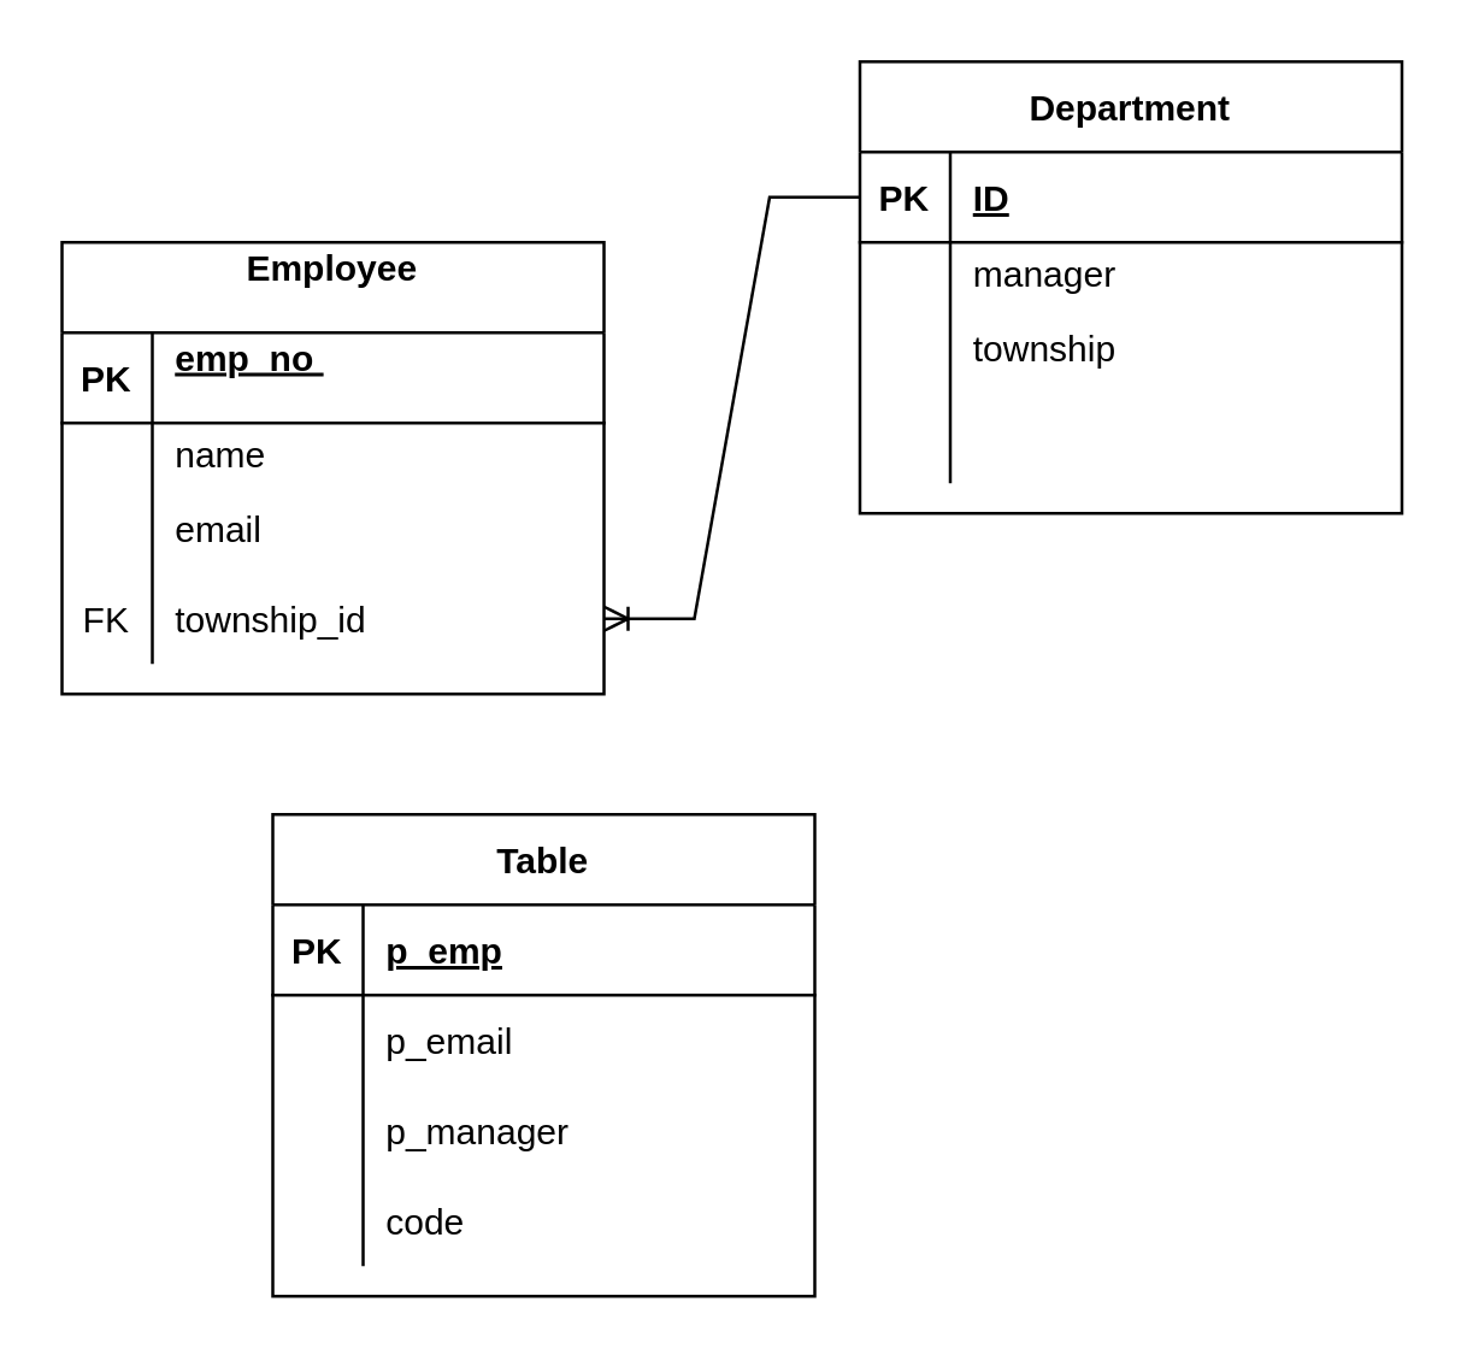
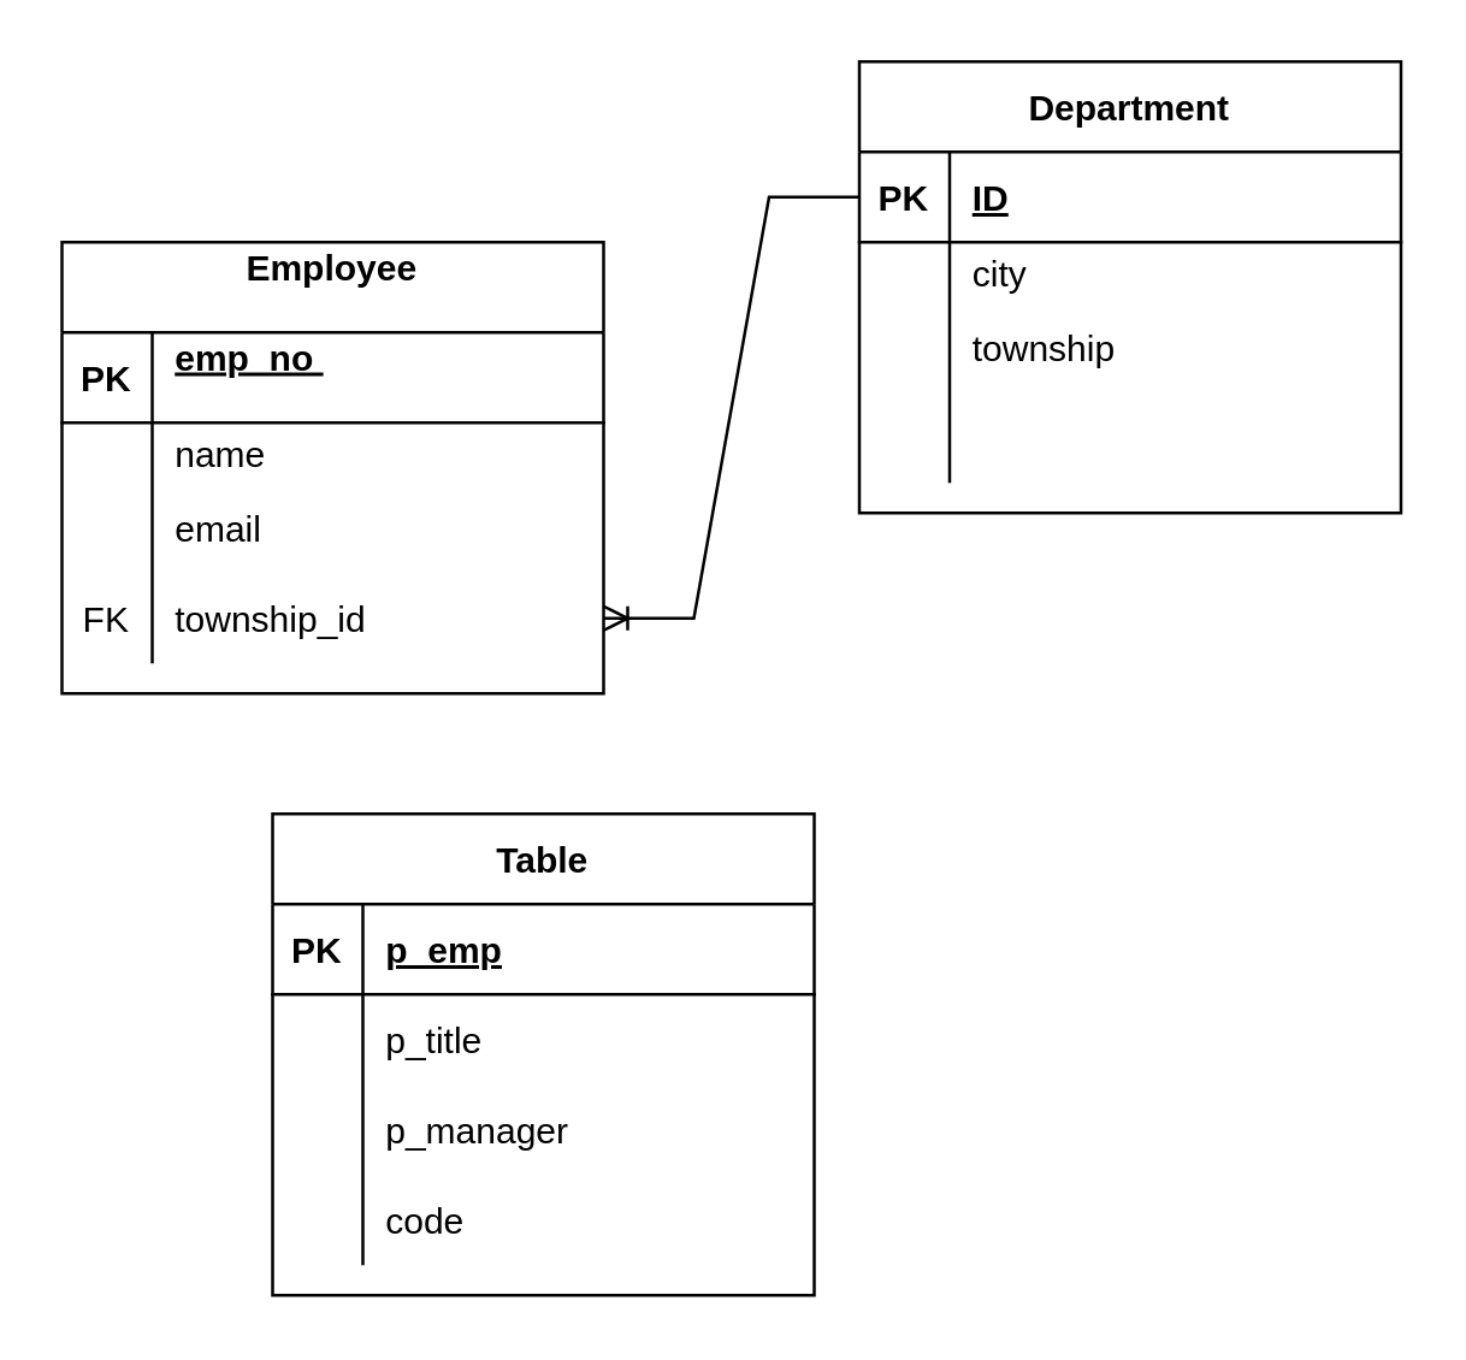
- <mxCell id="21" value="manager" style="shape=partialRectangle;connectable=0;fillColor=none;top=0;left=0;bottom=0;right=0;align=left;spacingLeft=6;overflow=hidden;" vertex="1" parent="19"><mxGeometry x="30" width="150" height="20" as="geometry"><mxRectangle width="150" height="20" as="alternateBounds" /></mxGeometry></mxCell>
+ <mxCell id="21" value="city" style="shape=partialRectangle;connectable=0;fillColor=none;top=0;left=0;bottom=0;right=0;align=left;spacingLeft=6;overflow=hidden;" vertex="1" parent="19"><mxGeometry x="30" width="150" height="20" as="geometry"><mxRectangle width="150" height="20" as="alternateBounds" /></mxGeometry></mxCell>
- <mxCell id="35" value="p_email" style="shape=partialRectangle;connectable=0;fillColor=none;top=0;left=0;bottom=0;right=0;align=left;spacingLeft=6;overflow=hidden;" vertex="1" parent="33"><mxGeometry x="30" width="150" height="30" as="geometry"><mxRectangle width="150" height="30" as="alternateBounds" /></mxGeometry></mxCell>
+ <mxCell id="35" value="p_title" style="shape=partialRectangle;connectable=0;fillColor=none;top=0;left=0;bottom=0;right=0;align=left;spacingLeft=6;overflow=hidden;" vertex="1" parent="33"><mxGeometry x="30" width="150" height="30" as="geometry"><mxRectangle width="150" height="30" as="alternateBounds" /></mxGeometry></mxCell>
